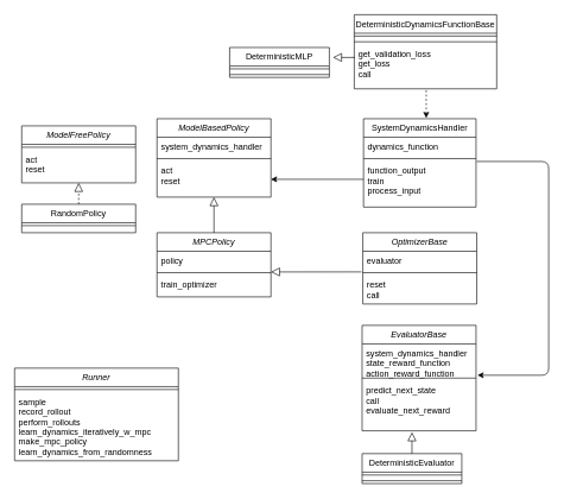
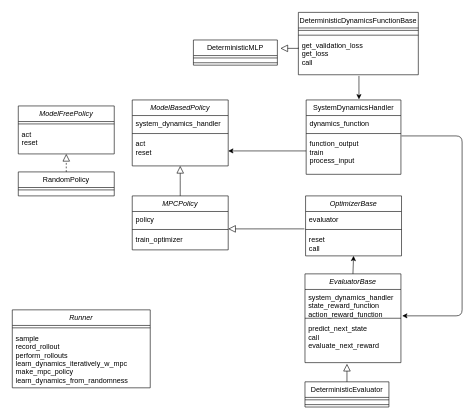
- <mxCell id="23" value="" style="endArrow=classic;html=1;exitX=0.505;exitY=1.032;exitDx=0;exitDy=0;exitPerimeter=0;entryX=0.557;entryY=-0.008;entryDx=0;entryDy=0;entryPerimeter=0;dashed=1;" edge="1" parent="1" source="22" target="8"><mxGeometry width="50" height="50" relative="1" as="geometry"><mxPoint x="390" y="226" as="sourcePoint" /><mxPoint x="440" y="176" as="targetPoint" /></mxGeometry></mxCell>
+ <mxCell id="23" value="" style="endArrow=classic;html=1;exitX=0.505;exitY=1.032;exitDx=0;exitDy=0;exitPerimeter=0;entryX=0.557;entryY=-0.008;entryDx=0;entryDy=0;entryPerimeter=0;" edge="1" parent="1" source="22" target="8"><mxGeometry width="50" height="50" relative="1" as="geometry"><mxPoint x="390" y="226" as="sourcePoint" /><mxPoint x="440" y="176" as="targetPoint" /></mxGeometry></mxCell>
+ <mxCell id="40" value="" style="endArrow=classic;html=1;exitX=0.5;exitY=0;exitDx=0;exitDy=0;entryX=0.5;entryY=1;entryDx=0;entryDy=0;" edge="1" parent="1" source="36" target="32"><mxGeometry width="50" height="50" relative="1" as="geometry"><mxPoint x="390" y="326" as="sourcePoint" /><mxPoint x="440" y="276" as="targetPoint" /></mxGeometry></mxCell>
